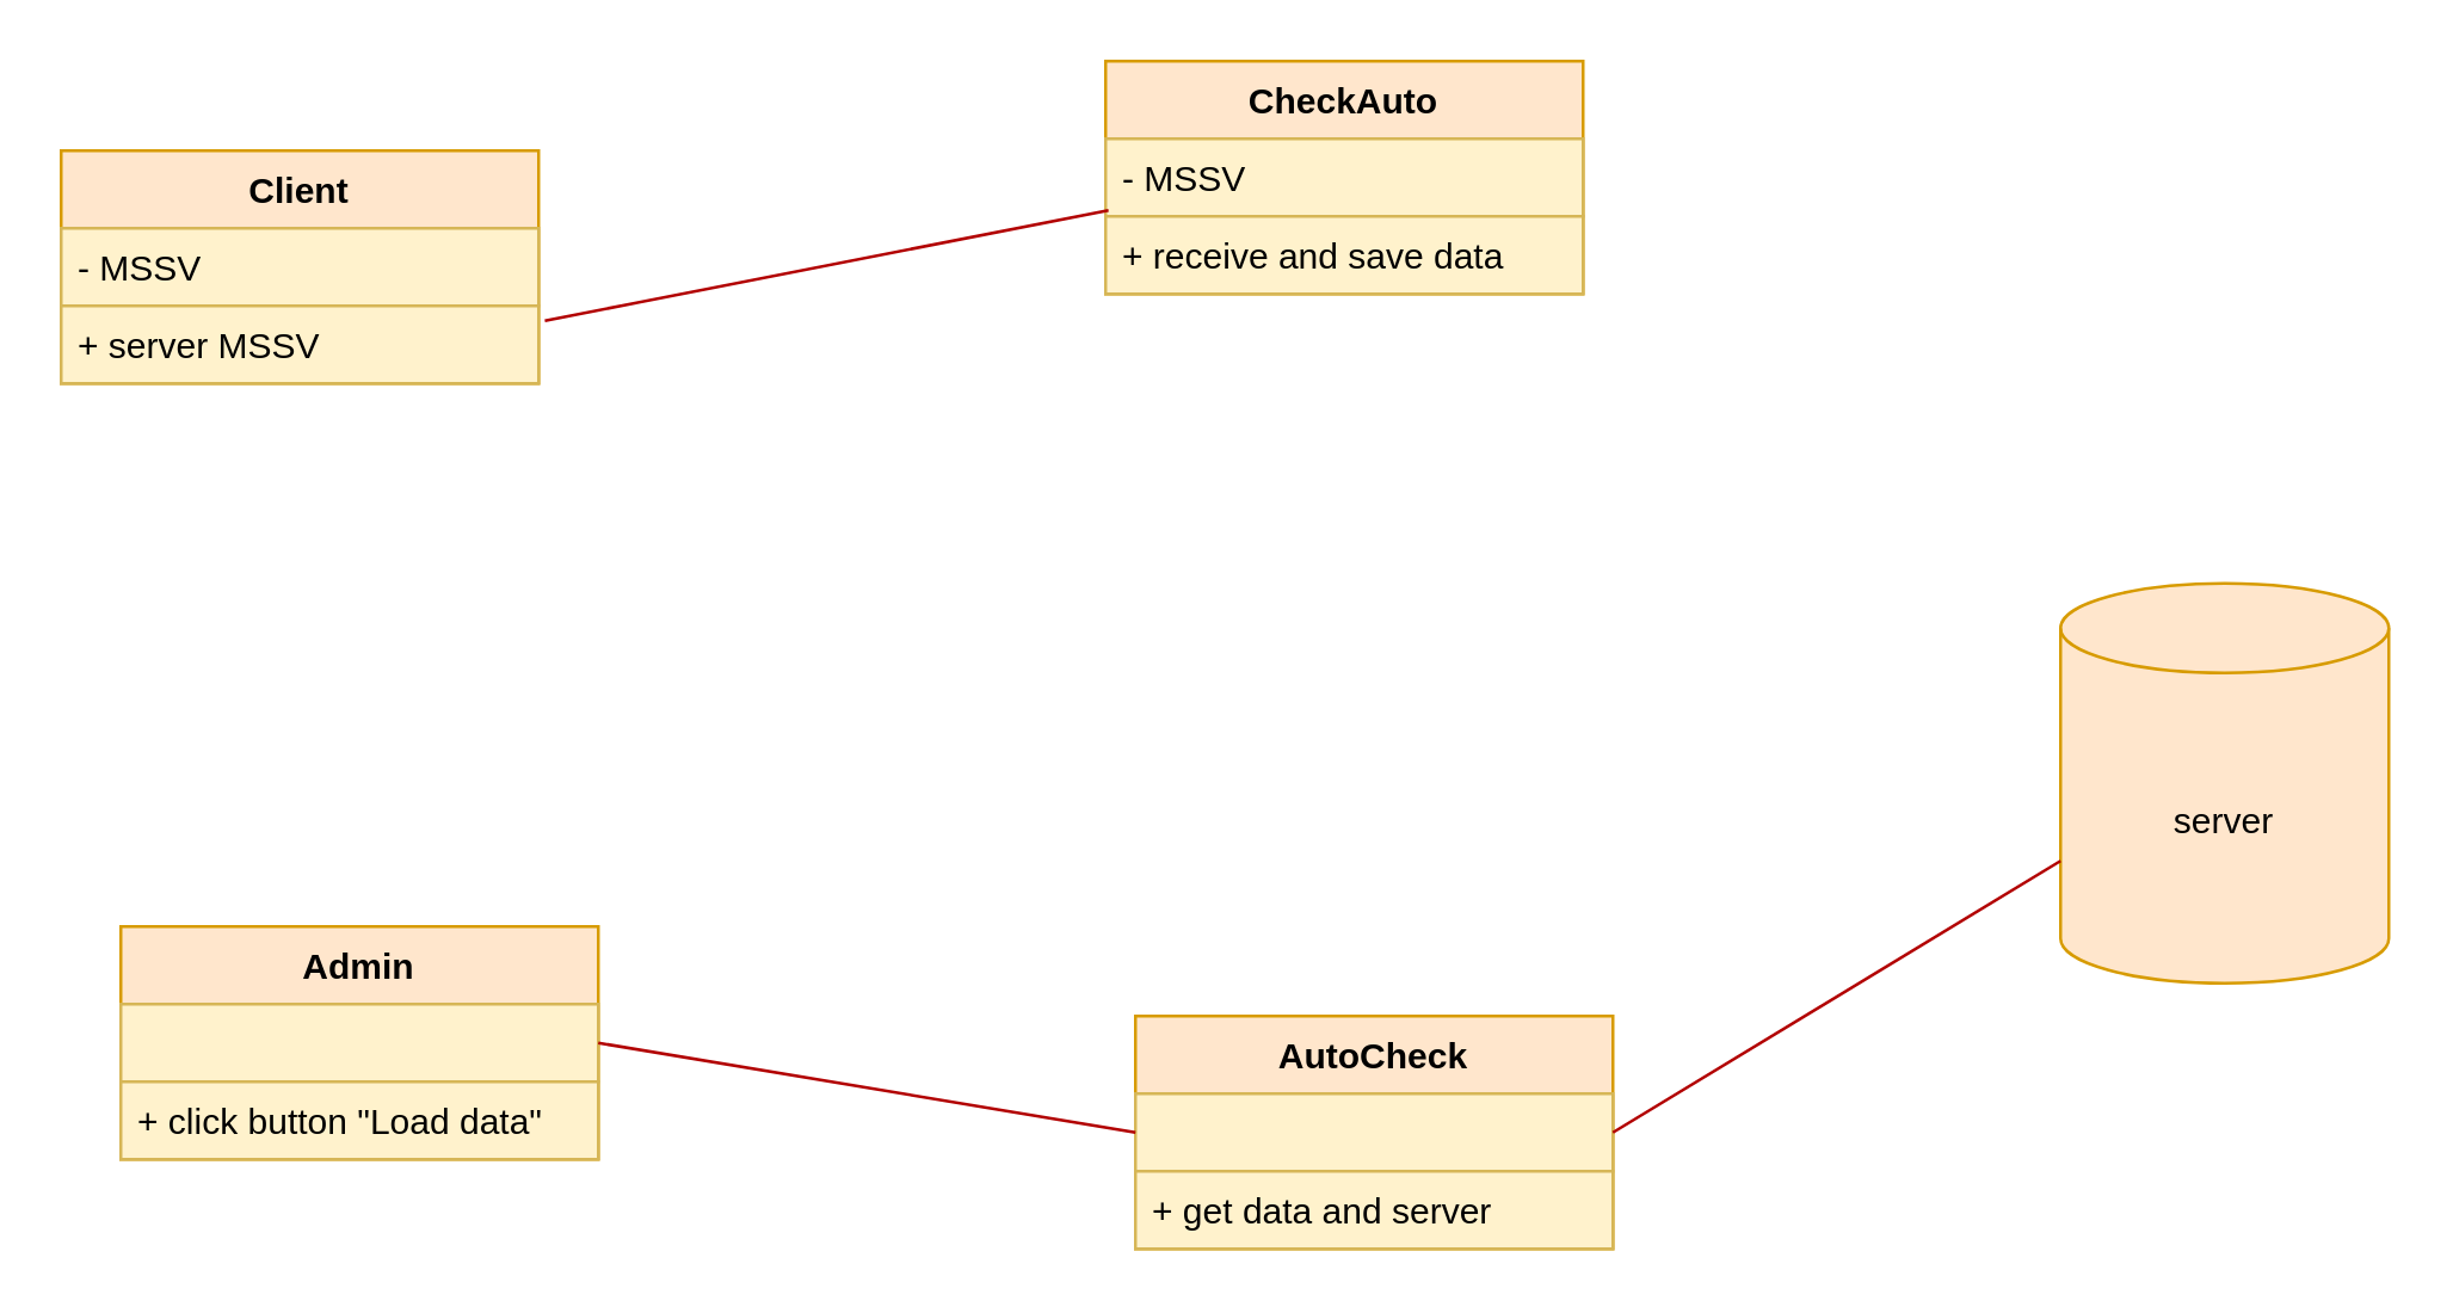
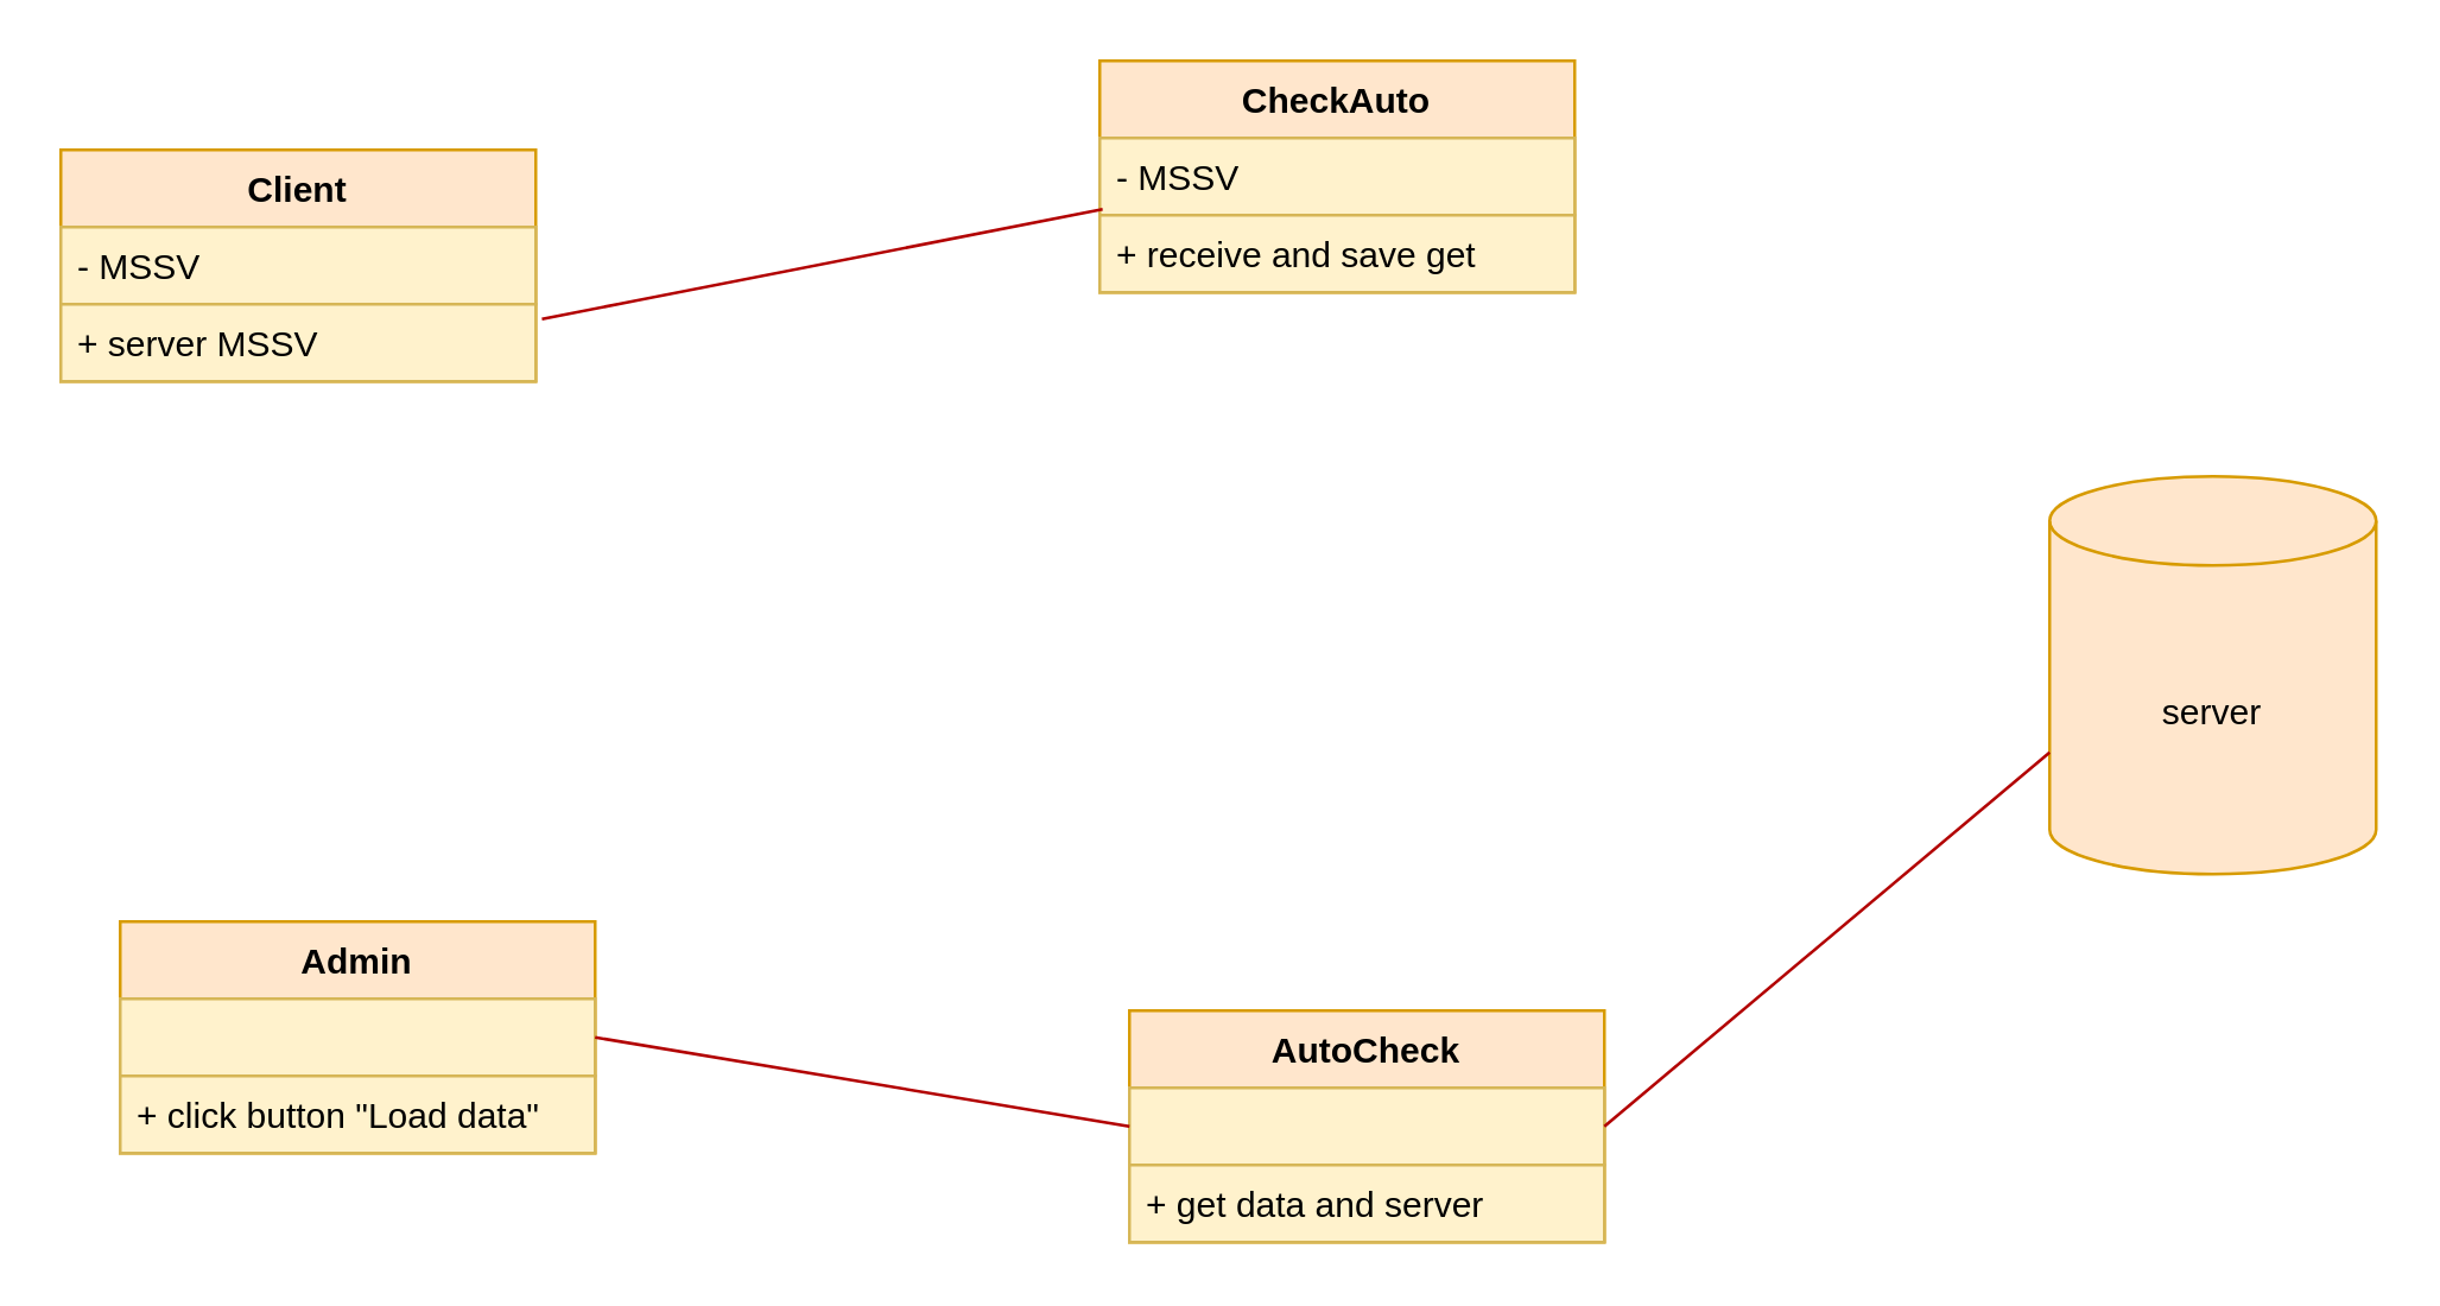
- <mxCell id="4" value="+ receive and save data" style="text;strokeColor=#d6b656;fillColor=#fff2cc;align=left;verticalAlign=top;spacingLeft=4;spacingRight=4;overflow=hidden;rotatable=0;points=[[0,0.5],[1,0.5]];portConstraint=eastwest;" parent="2" vertex="1"><mxGeometry y="52" width="160" height="26" as="geometry" /></mxCell>
+ <mxCell id="4" value="+ receive and save get" style="text;strokeColor=#d6b656;fillColor=#fff2cc;align=left;verticalAlign=top;spacingLeft=4;spacingRight=4;overflow=hidden;rotatable=0;points=[[0,0.5],[1,0.5]];portConstraint=eastwest;" parent="2" vertex="1"><mxGeometry y="52" width="160" height="26" as="geometry" /></mxCell>
- <mxCell id="8" value="server" style="shape=cylinder3;whiteSpace=wrap;html=1;boundedLbl=1;backgroundOutline=1;size=15;fillColor=#ffe6cc;strokeColor=#d79b00;" parent="1" vertex="1"><mxGeometry x="690" y="195" width="110" height="134" as="geometry" /></mxCell>
+ <mxCell id="8" value="server" style="shape=cylinder3;whiteSpace=wrap;html=1;boundedLbl=1;backgroundOutline=1;size=15;fillColor=#ffe6cc;strokeColor=#d79b00;" parent="1" vertex="1"><mxGeometry x="690" y="160" width="110" height="134" as="geometry" /></mxCell>
